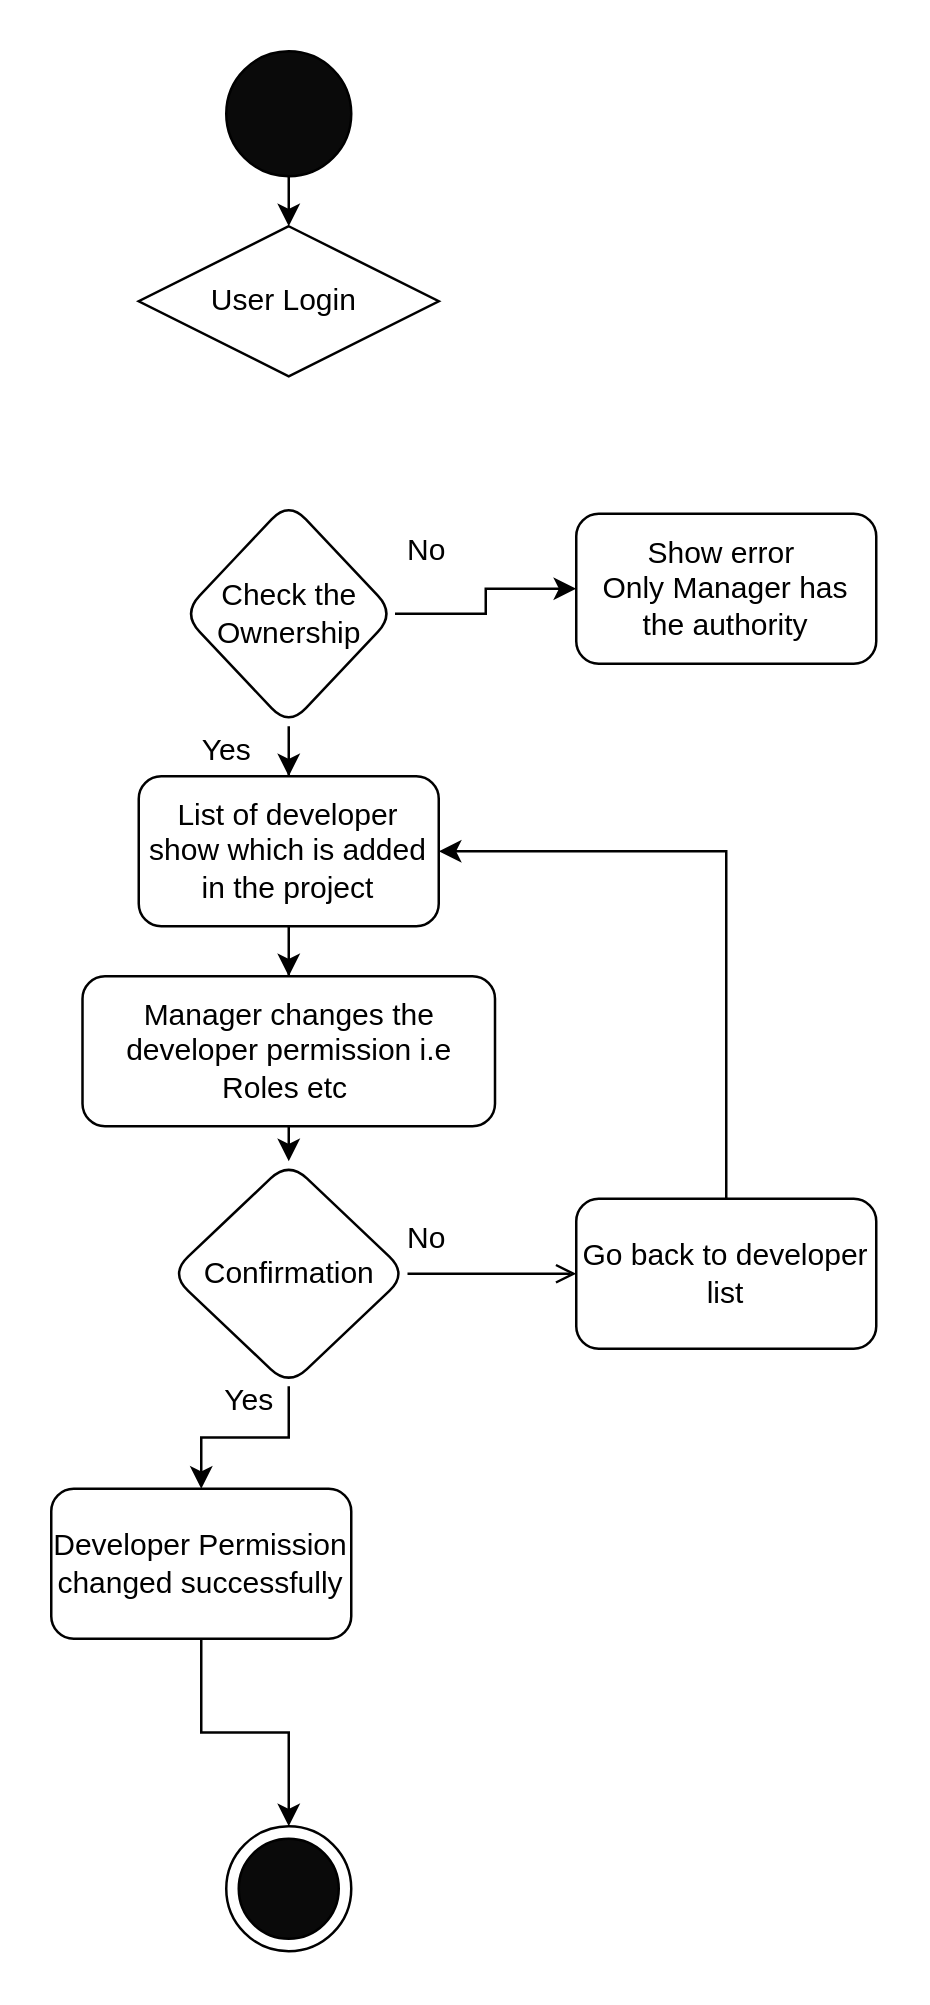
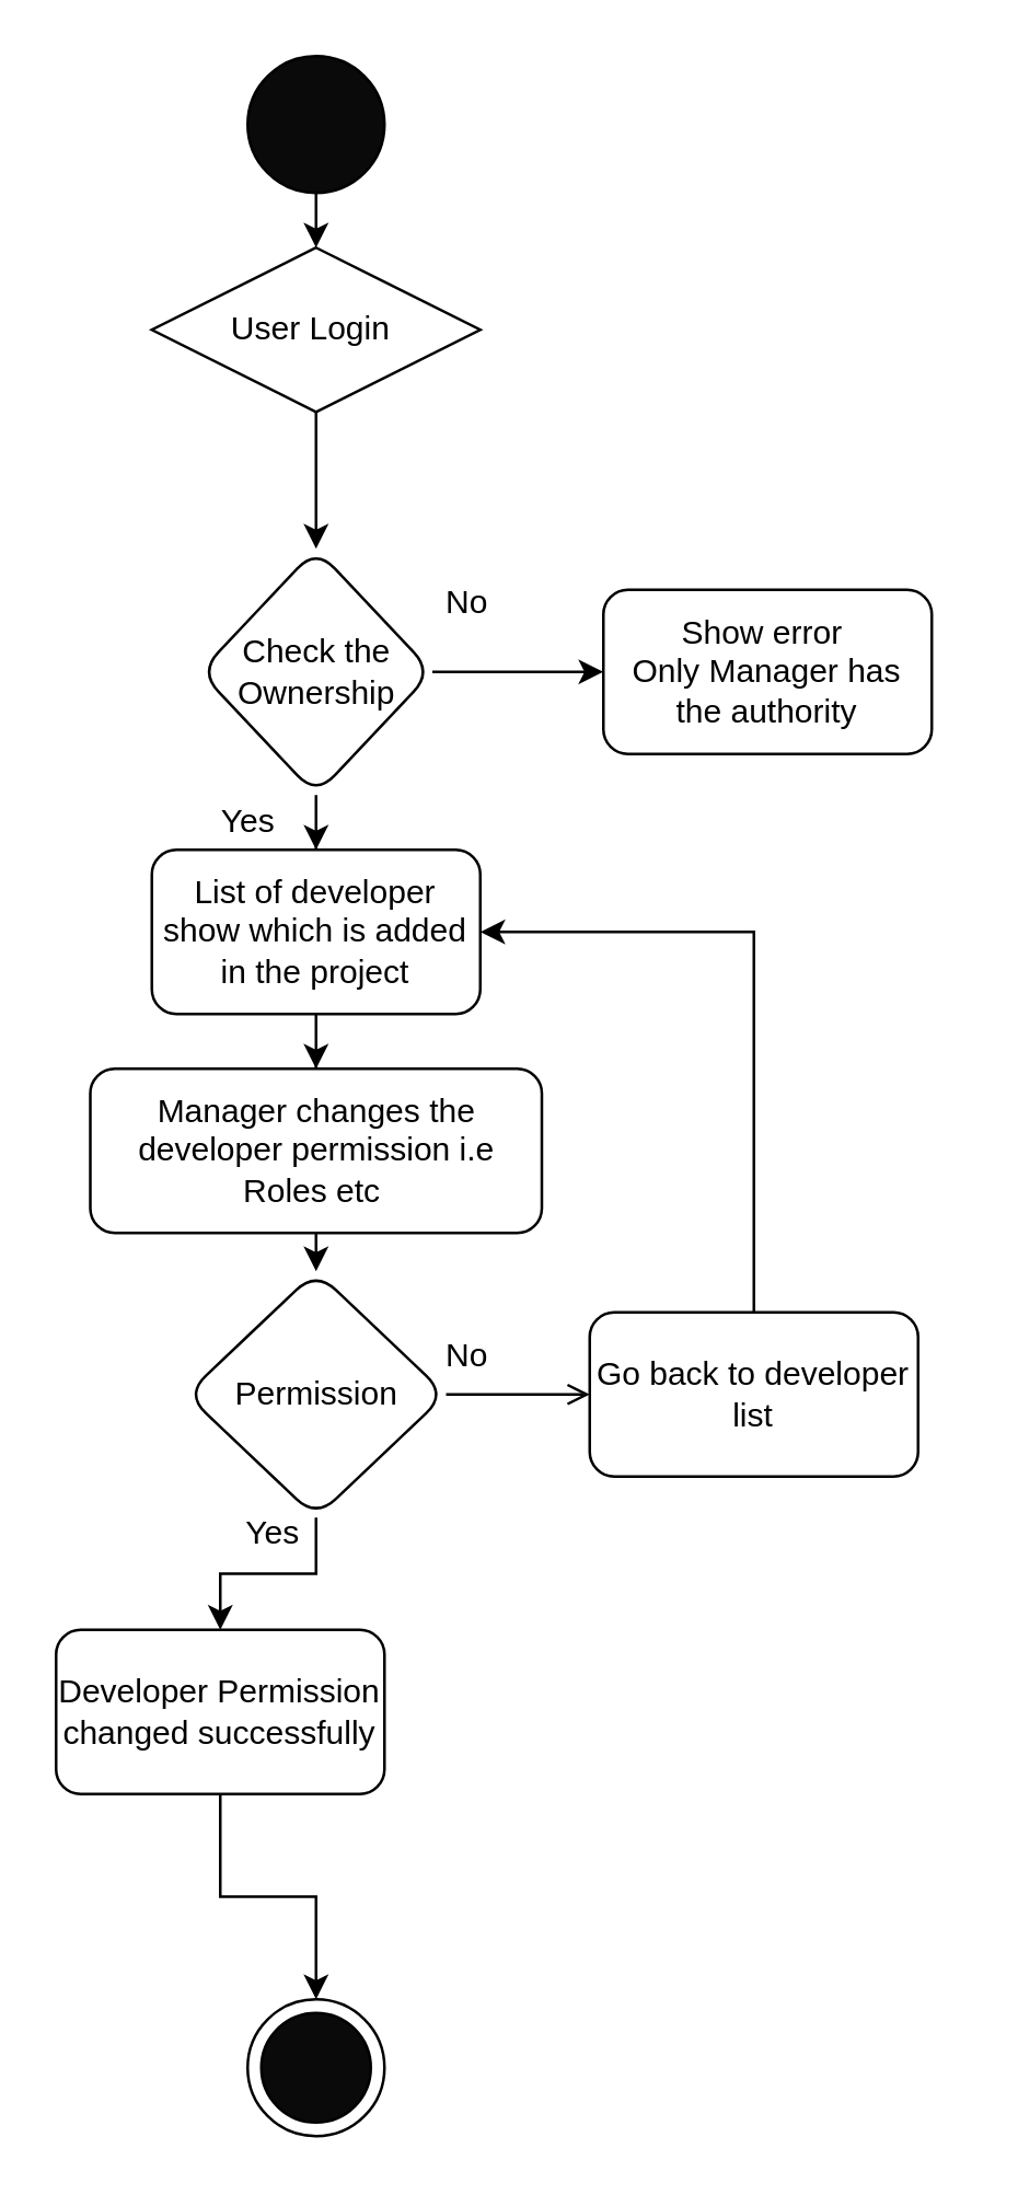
+ <mxCell id="4" value="" style="edgeStyle=orthogonalEdgeStyle;rounded=0;orthogonalLoop=1;jettySize=auto;html=1;" edge="1" parent="1" source="5" target="10"><mxGeometry relative="1" as="geometry" /></mxCell>
- <mxCell id="11" value="Show error&amp;nbsp;&lt;br&gt;Only Manager has the authority" style="whiteSpace=wrap;html=1;fillColor=#FFFFFF;rounded=1;" vertex="1" parent="1"><mxGeometry x="230" y="205" width="120" height="60" as="geometry" /></mxCell>
+ <mxCell id="11" value="Show error&amp;nbsp;&lt;br&gt;Only Manager has the authority" style="whiteSpace=wrap;html=1;fillColor=#FFFFFF;rounded=1;" vertex="1" parent="1"><mxGeometry x="220" y="215" width="120" height="60" as="geometry" /></mxCell>
- <mxCell id="18" value="Confirmation" style="rhombus;whiteSpace=wrap;html=1;fillColor=#FFFFFF;rounded=1;" vertex="1" parent="1"><mxGeometry x="67.5" y="464" width="95" height="90" as="geometry" /></mxCell>
+ <mxCell id="18" value="Permission" style="rhombus;whiteSpace=wrap;html=1;fillColor=#FFFFFF;rounded=1;" vertex="1" parent="1"><mxGeometry x="67.5" y="464" width="95" height="90" as="geometry" /></mxCell>
- <mxCell id="20" value="Go back to developer list" style="whiteSpace=wrap;html=1;fillColor=#FFFFFF;rounded=1;" vertex="1" parent="1"><mxGeometry x="230" y="479" width="120" height="60" as="geometry" /></mxCell>
+ <mxCell id="20" value="Go back to developer list" style="whiteSpace=wrap;html=1;fillColor=#FFFFFF;rounded=1;" vertex="1" parent="1"><mxGeometry x="215" y="479" width="120" height="60" as="geometry" /></mxCell>
